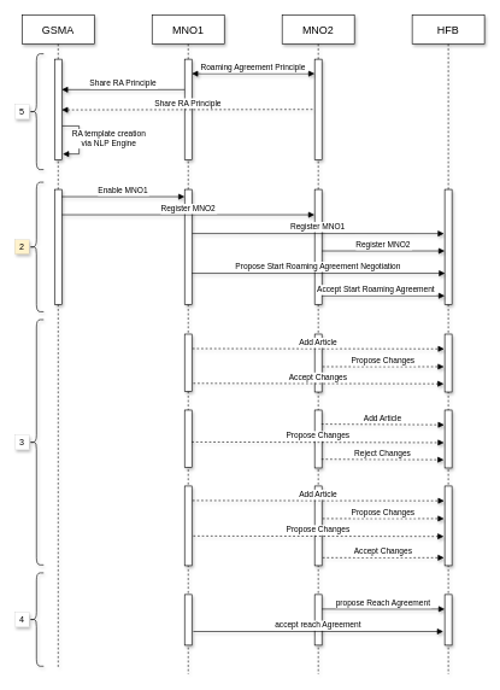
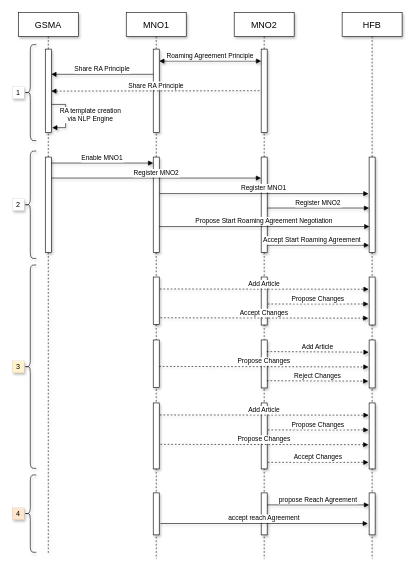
- <mxCell id="52" value="5" style="rounded=0;whiteSpace=wrap;html=1;strokeWidth=0;shadow=1;sketch=0;" vertex="1" parent="1"><mxGeometry x="20" y="144" width="20" height="20" as="geometry" /></mxCell>
+ <mxCell id="52" value="1" style="rounded=0;whiteSpace=wrap;html=1;strokeWidth=0;shadow=1;sketch=0;" vertex="1" parent="1"><mxGeometry x="20" y="144" width="20" height="20" as="geometry" /></mxCell>
- <mxCell id="15" value="2" style="rounded=0;whiteSpace=wrap;html=1;strokeWidth=0;shadow=1;sketch=0;fillColor=#fff2cc;" vertex="1" parent="7"><mxGeometry x="-10" y="310.5" width="20" height="20" as="geometry" /></mxCell>
+ <mxCell id="15" value="2" style="rounded=0;whiteSpace=wrap;html=1;strokeWidth=0;shadow=1;sketch=0;" vertex="1" parent="7"><mxGeometry x="-10" y="310.5" width="20" height="20" as="geometry" /></mxCell>
- <mxCell id="53" value="3" style="rounded=0;whiteSpace=wrap;html=1;strokeWidth=0;shadow=1;sketch=0;" vertex="1" parent="1"><mxGeometry x="20" y="601" width="20" height="20" as="geometry" /></mxCell>
+ <mxCell id="53" value="3" style="rounded=0;whiteSpace=wrap;html=1;strokeWidth=0;shadow=1;sketch=0;fillColor=#fff2cc;" vertex="1" parent="1"><mxGeometry x="20" y="601" width="20" height="20" as="geometry" /></mxCell>
- <mxCell id="54" value="4" style="rounded=0;whiteSpace=wrap;html=1;strokeWidth=0;shadow=1;sketch=0;" vertex="1" parent="1"><mxGeometry x="20" y="846" width="20" height="20" as="geometry" /></mxCell>
+ <mxCell id="54" value="4" style="rounded=0;whiteSpace=wrap;html=1;strokeWidth=0;shadow=1;sketch=0;fillColor=#ffe6cc;" vertex="1" parent="1"><mxGeometry x="20" y="846" width="20" height="20" as="geometry" /></mxCell>
